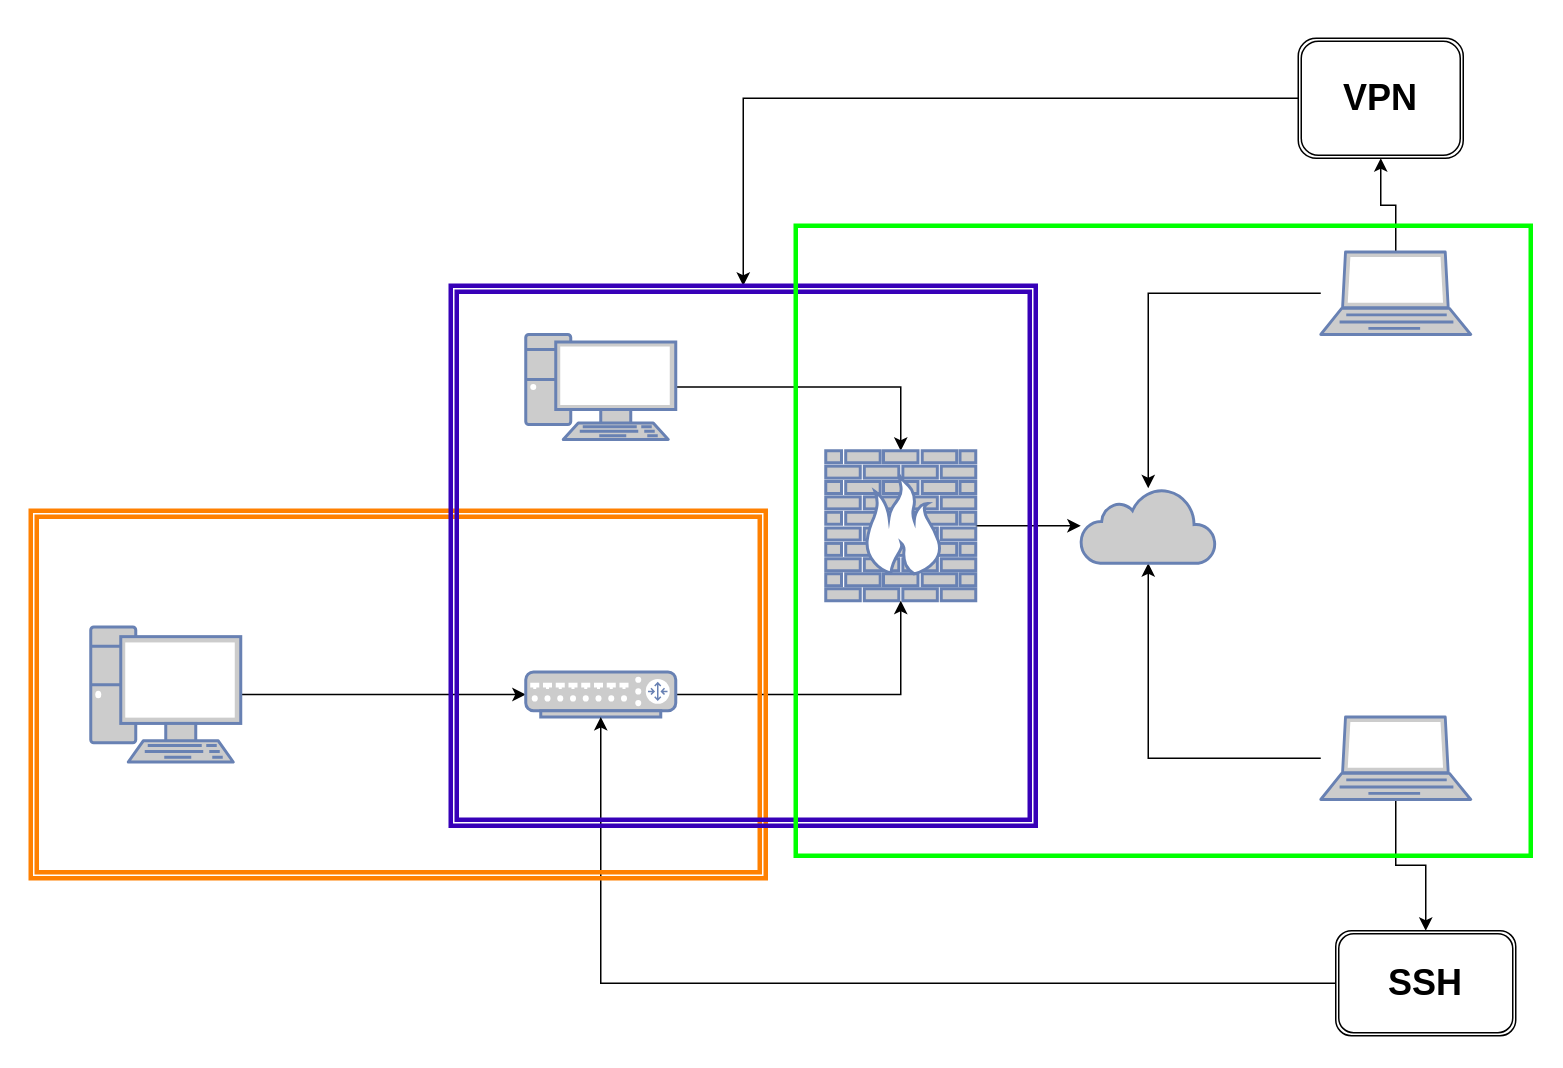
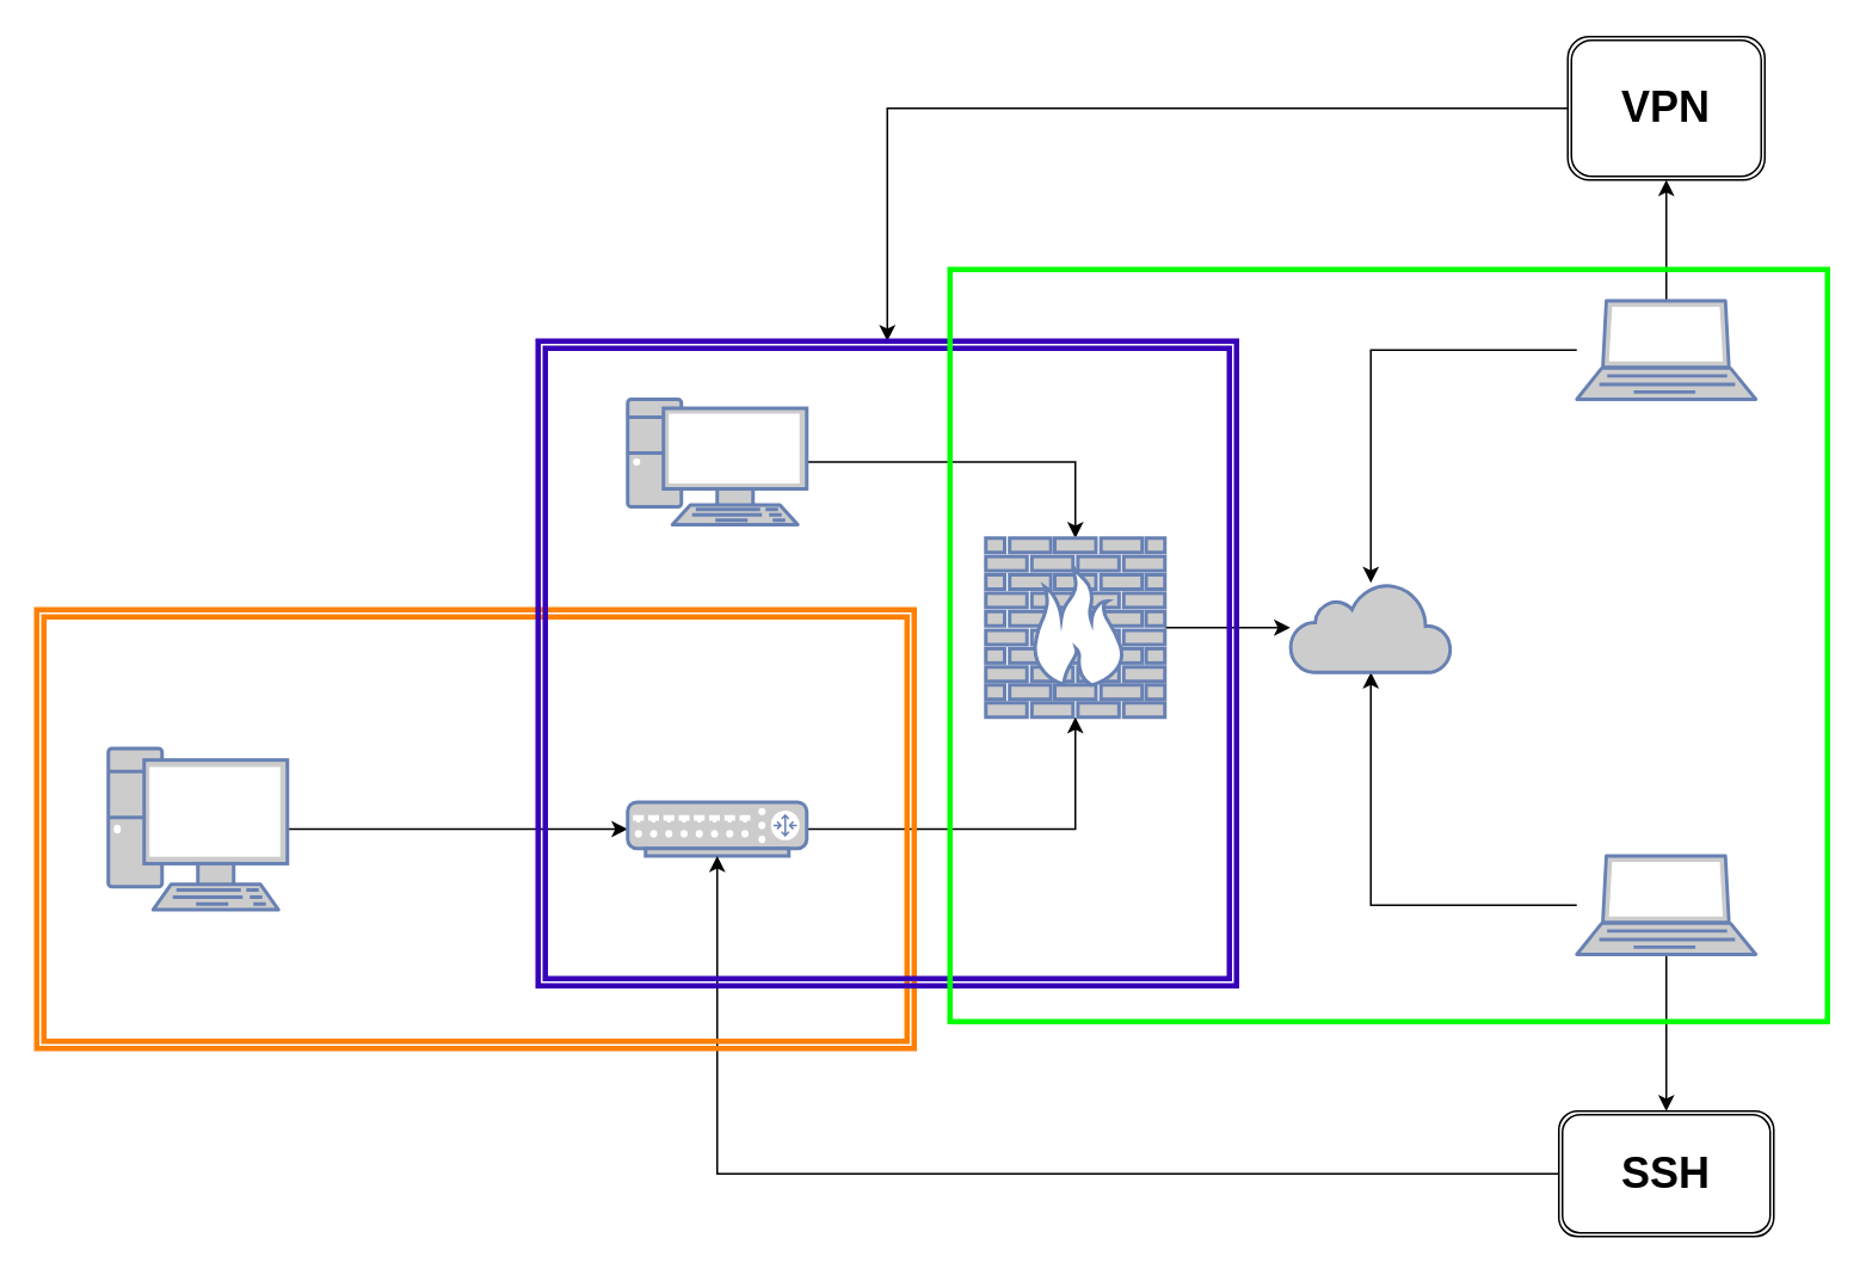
- <mxCell id="20" value="&lt;h1&gt;VPN&lt;/h1&gt;" style="shape=ext;double=1;rounded=1;whiteSpace=wrap;html=1;" parent="1" vertex="1"><mxGeometry x="865" y="25" width="110" height="80" as="geometry" /></mxCell>
+ <mxCell id="20" value="&lt;h1&gt;VPN&lt;/h1&gt;" style="shape=ext;double=1;rounded=1;whiteSpace=wrap;html=1;" parent="1" vertex="1"><mxGeometry x="875" y="20" width="110" height="80" as="geometry" /></mxCell>
- <mxCell id="18" value="&lt;h1&gt;SSH&lt;/h1&gt;" style="shape=ext;double=1;rounded=1;whiteSpace=wrap;html=1;" parent="1" vertex="1"><mxGeometry x="890" y="620" width="120" height="70" as="geometry" /></mxCell>
+ <mxCell id="18" value="&lt;h1&gt;SSH&lt;/h1&gt;" style="shape=ext;double=1;rounded=1;whiteSpace=wrap;html=1;" parent="1" vertex="1"><mxGeometry x="870" y="620" width="120" height="70" as="geometry" /></mxCell>
